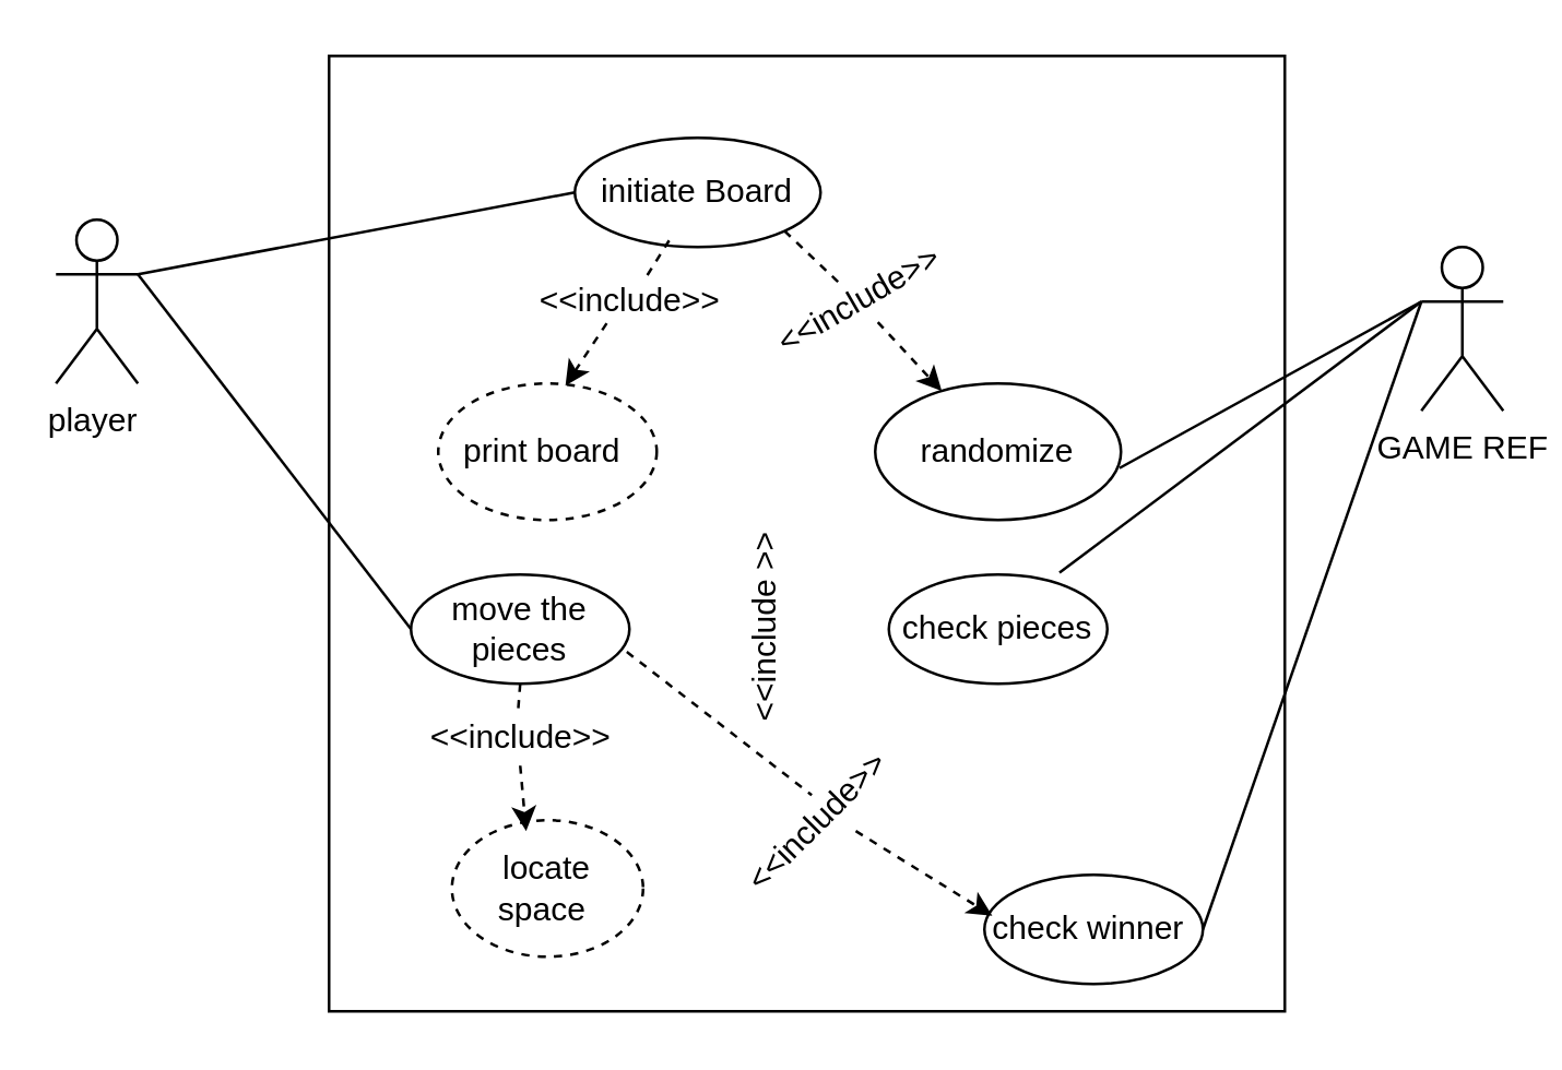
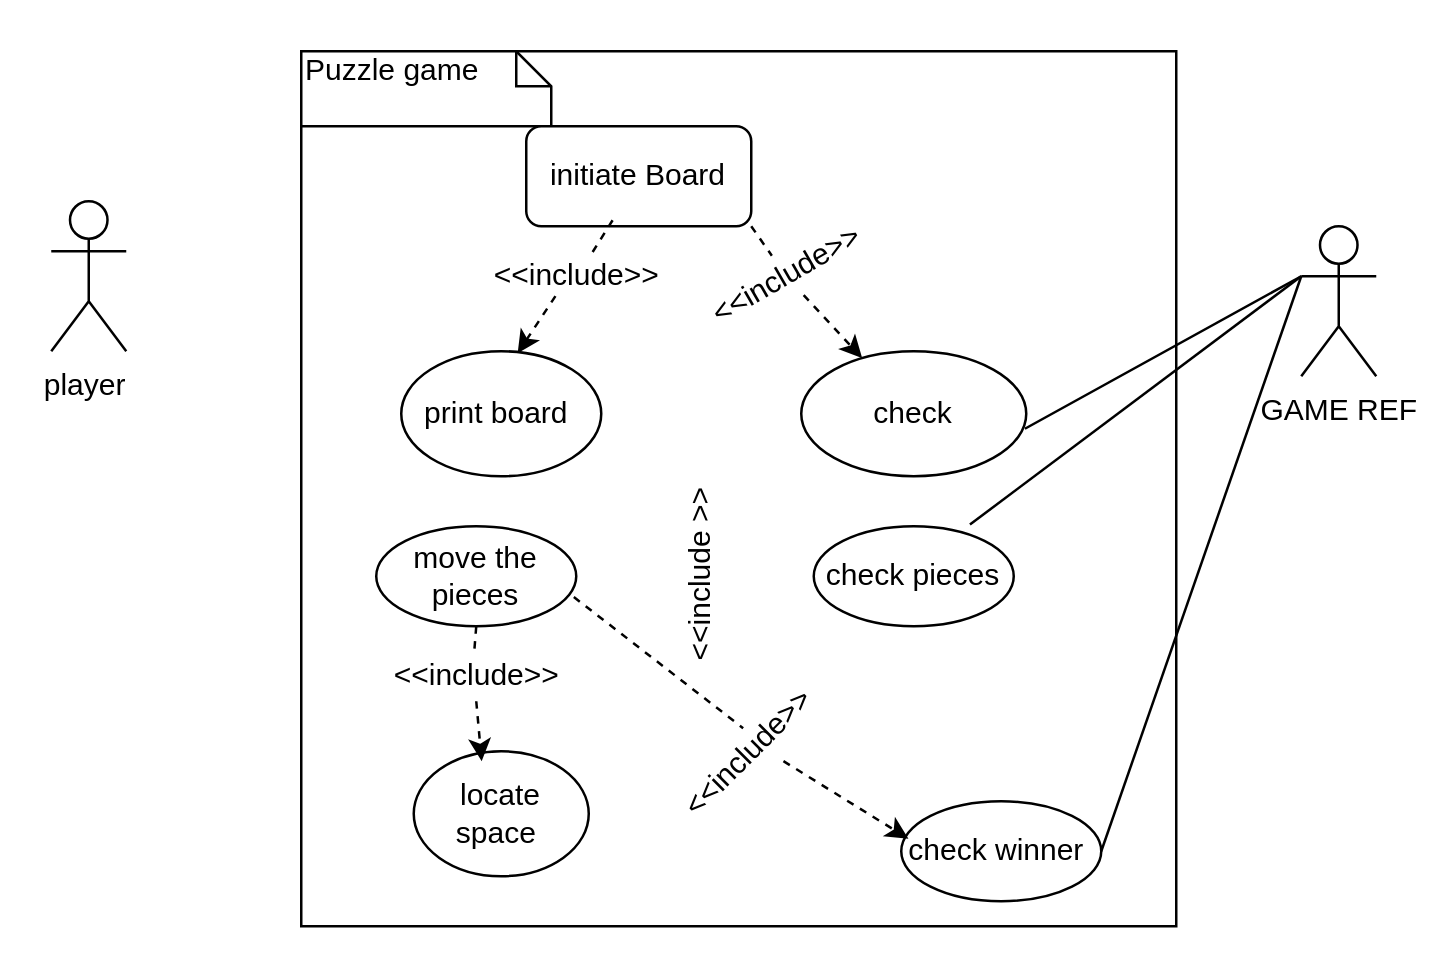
+ <mxCell id="4" value="Puzzle game&amp;nbsp;" style="shape=note;whiteSpace=wrap;html=1;size=14;verticalAlign=top;align=left;spacingTop=-6;" parent="1" vertex="1"><mxGeometry x="120" y="20" width="100" height="30" as="geometry" /></mxCell>
- <mxCell id="5" value="initiate Board" style="ellipse;whiteSpace=wrap;html=1;" parent="1" vertex="1"><mxGeometry x="210" y="50" width="90" height="40" as="geometry" /></mxCell>
+ <mxCell id="5" value="initiate Board" style="whiteSpace=wrap;html=1;rounded=1;" parent="1" vertex="1"><mxGeometry x="210" y="50" width="90" height="40" as="geometry" /></mxCell>
- <mxCell id="7" value="" style="endArrow=none;html=1;exitX=1;exitY=0.333;exitDx=0;exitDy=0;exitPerimeter=0;entryX=0;entryY=0.5;entryDx=0;entryDy=0;" parent="1" source="2" target="5" edge="1"><mxGeometry width="50" height="50" relative="1" as="geometry"><mxPoint x="120" y="130" as="sourcePoint" /><mxPoint x="170" y="80" as="targetPoint" /></mxGeometry></mxCell>
- <mxCell id="15" value="print board&amp;nbsp;" style="ellipse;whiteSpace=wrap;html=1;dashed=1;" vertex="1" parent="1"><mxGeometry x="160" y="140" width="80" height="50" as="geometry" /></mxCell>
+ <mxCell id="15" value="print board&amp;nbsp;" style="ellipse;whiteSpace=wrap;html=1;" vertex="1" parent="1"><mxGeometry x="160" y="140" width="80" height="50" as="geometry" /></mxCell>
- <mxCell id="14" value="randomize" style="ellipse;whiteSpace=wrap;html=1;" vertex="1" parent="1"><mxGeometry x="320" y="140" width="90" height="50" as="geometry" /></mxCell>
+ <mxCell id="14" value="check" style="ellipse;whiteSpace=wrap;html=1;" vertex="1" parent="1"><mxGeometry x="320" y="140" width="90" height="50" as="geometry" /></mxCell>
- <mxCell id="8" value="" style="endArrow=none;html=1;entryX=0;entryY=0.5;entryDx=0;entryDy=0;exitX=1;exitY=0.333;exitDx=0;exitDy=0;exitPerimeter=0;" parent="1" source="2" target="6" edge="1"><mxGeometry width="50" height="50" relative="1" as="geometry"><mxPoint x="190" y="250" as="sourcePoint" /><mxPoint x="240" y="200" as="targetPoint" /></mxGeometry></mxCell>
- <mxCell id="16" value="locate space&amp;nbsp;" style="ellipse;whiteSpace=wrap;html=1;dashed=1;" vertex="1" parent="1"><mxGeometry x="165" y="300" width="70" height="50" as="geometry" /></mxCell>
+ <mxCell id="16" value="locate space&amp;nbsp;" style="ellipse;whiteSpace=wrap;html=1;" vertex="1" parent="1"><mxGeometry x="165" y="300" width="70" height="50" as="geometry" /></mxCell>
